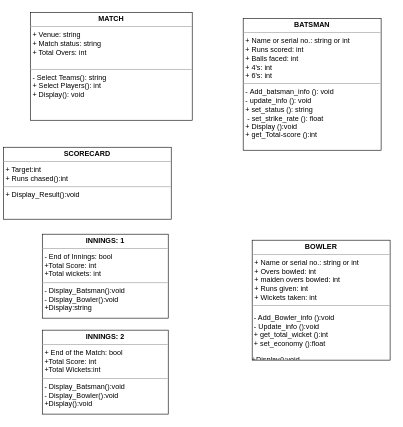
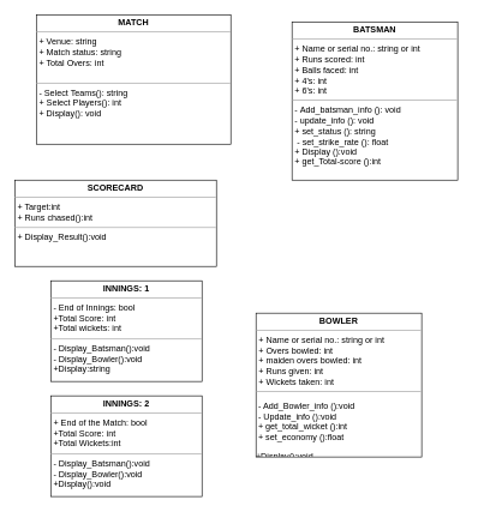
- <mxCell id="2" value="&lt;p style=&quot;margin: 0px ; margin-top: 4px ; text-align: center&quot;&gt;&lt;b&gt;SCORECARD&lt;/b&gt;&lt;/p&gt;&lt;hr size=&quot;1&quot;&gt;&lt;p style=&quot;margin: 0px ; margin-left: 4px&quot;&gt;+ Target:int&lt;/p&gt;&lt;p style=&quot;margin: 0px ; margin-left: 4px&quot;&gt;+ Runs chased():int&lt;/p&gt;&lt;hr size=&quot;1&quot;&gt;&lt;p style=&quot;margin: 0px ; margin-left: 4px&quot;&gt;+ Display_Result():void&lt;/p&gt;" style="verticalAlign=top;align=left;overflow=fill;fontSize=12;fontFamily=Helvetica;html=1;" parent="1" vertex="1"><mxGeometry x="5" y="245" width="280" height="120" as="geometry" /></mxCell>
+ <mxCell id="2" value="&lt;p style=&quot;margin: 0px ; margin-top: 4px ; text-align: center&quot;&gt;&lt;b&gt;SCORECARD&lt;/b&gt;&lt;/p&gt;&lt;hr size=&quot;1&quot;&gt;&lt;p style=&quot;margin: 0px ; margin-left: 4px&quot;&gt;+ Target:int&lt;/p&gt;&lt;p style=&quot;margin: 0px ; margin-left: 4px&quot;&gt;+ Runs chased():int&lt;/p&gt;&lt;hr size=&quot;1&quot;&gt;&lt;p style=&quot;margin: 0px ; margin-left: 4px&quot;&gt;+ Display_Result():void&lt;/p&gt;" style="verticalAlign=top;align=left;overflow=fill;fontSize=12;fontFamily=Helvetica;html=1;" parent="1" vertex="1"><mxGeometry x="20" y="250" width="280" height="120" as="geometry" /></mxCell>
- <mxCell id="4" value="&lt;p style=&quot;margin: 0px ; margin-top: 4px ; text-align: center&quot;&gt;&lt;b&gt;BOWLER&lt;/b&gt;&lt;/p&gt;&lt;hr size=&quot;1&quot;&gt;&lt;p style=&quot;margin: 0px ; margin-left: 4px&quot;&gt;+ Name or serial no.: string or int&lt;/p&gt;&lt;p style=&quot;margin: 0px ; margin-left: 4px&quot;&gt;+ Overs bowled: int&lt;/p&gt;&lt;p style=&quot;margin: 0px ; margin-left: 4px&quot;&gt;+ maiden overs bowled: int&lt;/p&gt;&lt;p style=&quot;margin: 0px ; margin-left: 4px&quot;&gt;+ Runs given: int&lt;/p&gt;&lt;p style=&quot;margin: 0px ; margin-left: 4px&quot;&gt;+ Wickets taken: int&lt;/p&gt;&lt;hr size=&quot;1&quot;&gt;&lt;p class=&quot;MsoNormal&quot;&gt;&lt;span lang=&quot;EN-US&quot;&gt;&amp;nbsp;- Add_Bowler_info ():void&lt;br&gt;&amp;nbsp;- Update_info ():void&lt;br&gt;&amp;nbsp;+ get_total_wicket ():int&lt;br&gt;&amp;nbsp;+ set_economy ():float&lt;/span&gt;&lt;/p&gt;&lt;p class=&quot;MsoNormal&quot;&gt;&lt;span&gt;+Display():void&lt;/span&gt;&lt;/p&gt;" style="verticalAlign=top;align=left;overflow=fill;fontSize=12;fontFamily=Helvetica;html=1;" parent="1" vertex="1"><mxGeometry x="420" y="400" width="230" height="200" as="geometry" /></mxCell>
+ <mxCell id="4" value="&lt;p style=&quot;margin: 0px ; margin-top: 4px ; text-align: center&quot;&gt;&lt;b&gt;BOWLER&lt;/b&gt;&lt;/p&gt;&lt;hr size=&quot;1&quot;&gt;&lt;p style=&quot;margin: 0px ; margin-left: 4px&quot;&gt;+ Name or serial no.: string or int&lt;/p&gt;&lt;p style=&quot;margin: 0px ; margin-left: 4px&quot;&gt;+ Overs bowled: int&lt;/p&gt;&lt;p style=&quot;margin: 0px ; margin-left: 4px&quot;&gt;+ maiden overs bowled: int&lt;/p&gt;&lt;p style=&quot;margin: 0px ; margin-left: 4px&quot;&gt;+ Runs given: int&lt;/p&gt;&lt;p style=&quot;margin: 0px ; margin-left: 4px&quot;&gt;+ Wickets taken: int&lt;/p&gt;&lt;hr size=&quot;1&quot;&gt;&lt;p class=&quot;MsoNormal&quot;&gt;&lt;span lang=&quot;EN-US&quot;&gt;&amp;nbsp;- Add_Bowler_info ():void&lt;br&gt;&amp;nbsp;- Update_info ():void&lt;br&gt;&amp;nbsp;+ get_total_wicket ():int&lt;br&gt;&amp;nbsp;+ set_economy ():float&lt;/span&gt;&lt;/p&gt;&lt;p class=&quot;MsoNormal&quot;&gt;&lt;span&gt;+Display():void&lt;/span&gt;&lt;/p&gt;" style="verticalAlign=top;align=left;overflow=fill;fontSize=12;fontFamily=Helvetica;html=1;" parent="1" vertex="1"><mxGeometry x="355" y="435" width="230" height="200" as="geometry" /></mxCell>
